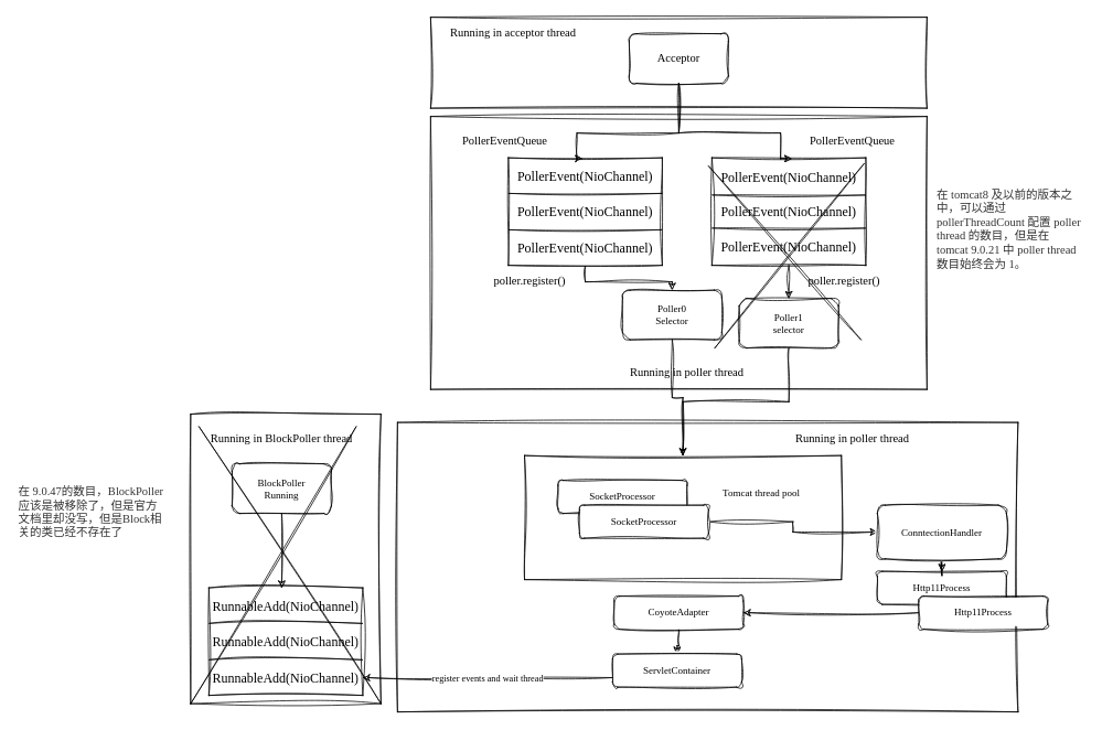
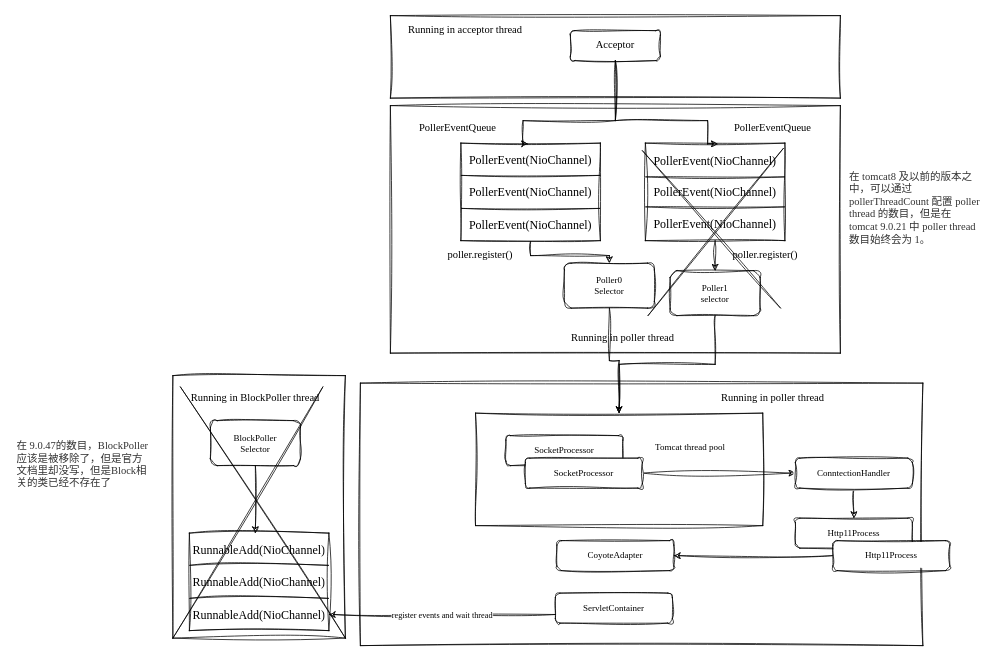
- <mxCell id="5" value="&lt;font style=&quot;font-size: 14px;&quot;&gt;Acceptor&lt;/font&gt;" style="rounded=1;whiteSpace=wrap;html=1;sketch=1;hachureGap=4;jiggle=2;curveFitting=1;fontFamily=Comic Sans MS;" parent="1" vertex="1"><mxGeometry x="760" y="40" width="120" height="60" as="geometry" /></mxCell>
+ <mxCell id="5" value="&lt;font style=&quot;font-size: 14px;&quot;&gt;Acceptor&lt;/font&gt;" style="rounded=1;whiteSpace=wrap;html=1;sketch=1;hachureGap=4;jiggle=2;curveFitting=1;fontFamily=Comic Sans MS;" parent="1" vertex="1"><mxGeometry x="760" y="40" width="120" height="40" as="geometry" /></mxCell>
- <mxCell id="57" value="BlockPoller&lt;div&gt;Running&lt;/div&gt;" style="rounded=1;whiteSpace=wrap;html=1;sketch=1;hachureGap=4;jiggle=2;curveFitting=1;fontFamily=Comic Sans MS;" parent="1" vertex="1"><mxGeometry x="280" y="560" width="120" height="60" as="geometry" /></mxCell>
+ <mxCell id="57" value="BlockPoller&lt;div&gt;Selector&lt;/div&gt;" style="rounded=1;whiteSpace=wrap;html=1;sketch=1;hachureGap=4;jiggle=2;curveFitting=1;fontFamily=Comic Sans MS;" parent="1" vertex="1"><mxGeometry x="280" y="560" width="120" height="60" as="geometry" /></mxCell>
- <mxCell id="44" value="ConntectionHandler" style="rounded=1;whiteSpace=wrap;html=1;sketch=1;hachureGap=4;jiggle=2;curveFitting=1;fontFamily=Comic Sans MS;" parent="1" vertex="1"><mxGeometry x="1060" y="610" width="156" height="65" as="geometry" /></mxCell>
+ <mxCell id="44" value="ConntectionHandler" style="rounded=1;whiteSpace=wrap;html=1;sketch=1;hachureGap=4;jiggle=2;curveFitting=1;fontFamily=Comic Sans MS;" parent="1" vertex="1"><mxGeometry x="1060" y="610" width="156" height="40" as="geometry" /></mxCell>
- <mxCell id="45" value="" style="edgeStyle=orthogonalEdgeStyle;rounded=0;sketch=1;hachureGap=4;jiggle=2;curveFitting=1;orthogonalLoop=1;jettySize=auto;html=1;fontFamily=Comic Sans MS;" parent="1" source="46" target="47" edge="1"><mxGeometry relative="1" as="geometry" /></mxCell>
